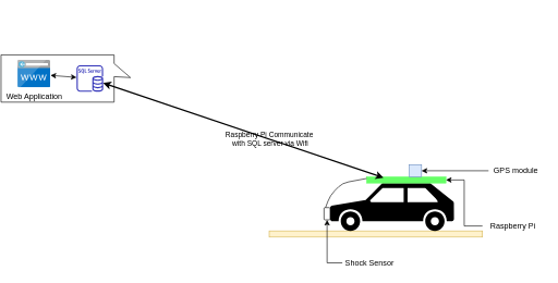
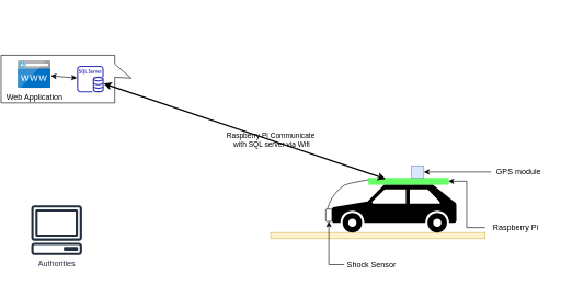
+ <mxCell id="19" value="Authorities" style="outlineConnect=0;fontColor=#232F3E;gradientColor=none;fillColor=#232F3E;strokeColor=none;dashed=0;verticalLabelPosition=bottom;verticalAlign=top;align=center;html=1;fontSize=12;fontStyle=0;aspect=fixed;pointerEvents=1;shape=mxgraph.aws4.client;" vertex="1" parent="1"><mxGeometry x="40" y="312" width="78" height="76" as="geometry" /></mxCell>
